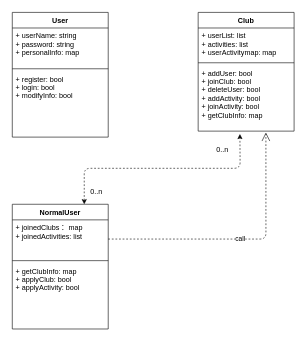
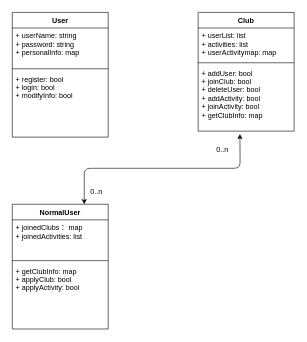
- <mxCell id="16" value="" style="endArrow=classic;startArrow=classic;html=1;exitX=0.75;exitY=0;exitDx=0;exitDy=0;entryX=0.435;entryY=1.043;entryDx=0;entryDy=0;entryPerimeter=0;dashed=1;" edge="1" parent="1" source="10" target="5"><mxGeometry width="50" height="50" relative="1" as="geometry"><mxPoint x="380" y="340" as="sourcePoint" /><mxPoint x="430" y="290" as="targetPoint" /><Array as="points"><mxPoint x="140" y="280" /><mxPoint x="400" y="280" /></Array></mxGeometry></mxCell>
+ <mxCell id="16" value="" style="endArrow=classic;startArrow=classic;html=1;exitX=0.75;exitY=0;exitDx=0;exitDy=0;entryX=0.435;entryY=1.043;entryDx=0;entryDy=0;entryPerimeter=0;" edge="1" parent="1" source="10" target="5"><mxGeometry width="50" height="50" relative="1" as="geometry"><mxPoint x="380" y="340" as="sourcePoint" /><mxPoint x="430" y="290" as="targetPoint" /><Array as="points"><mxPoint x="140" y="280" /><mxPoint x="400" y="280" /></Array></mxGeometry></mxCell>
- <mxCell id="15" value="call" style="endArrow=open;endSize=12;dashed=1;html=1;exitX=1;exitY=0.5;exitDx=0;exitDy=0;entryX=0.706;entryY=1.022;entryDx=0;entryDy=0;entryPerimeter=0;" edge="1" parent="1" source="11" target="5"><mxGeometry width="160" relative="1" as="geometry"><mxPoint x="320" y="310" as="sourcePoint" /><mxPoint x="490" y="380" as="targetPoint" /><Array as="points"><mxPoint x="443" y="398" /></Array></mxGeometry></mxCell>
